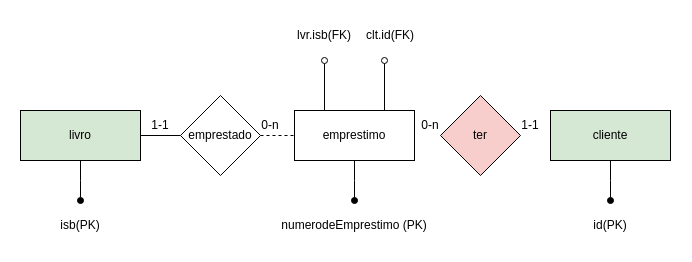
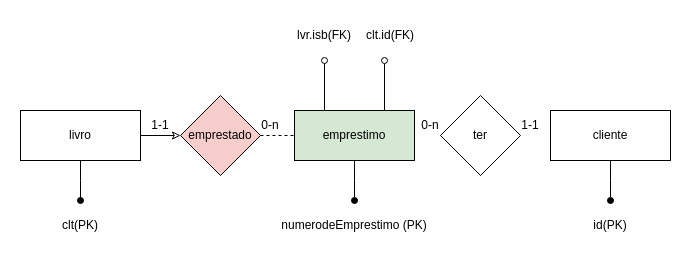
- <mxCell id="4" value="livro" style="rounded=0;whiteSpace=wrap;html=1;fillColor=#d5e8d4;" vertex="1" parent="1"><mxGeometry x="20" y="110" width="120" height="50" as="geometry" /></mxCell>
+ <mxCell id="4" value="livro" style="rounded=0;whiteSpace=wrap;html=1;" vertex="1" parent="1"><mxGeometry x="20" y="110" width="120" height="50" as="geometry" /></mxCell>
- <mxCell id="3" style="edgeStyle=orthogonalEdgeStyle;rounded=0;orthogonalLoop=1;jettySize=auto;html=1;exitX=1;exitY=0.5;exitDx=0;exitDy=0;entryX=0;entryY=0.5;entryDx=0;entryDy=0;endArrow=none;endFill=0;" edge="1" parent="1" source="4" target="15"><mxGeometry relative="1" as="geometry" /></mxCell>
+ <mxCell id="3" style="edgeStyle=orthogonalEdgeStyle;rounded=0;orthogonalLoop=1;jettySize=auto;html=1;exitX=1;exitY=0.5;exitDx=0;exitDy=0;entryX=0;entryY=0.5;entryDx=0;entryDy=0;endArrow=classic;endFill=0;" edge="1" parent="1" source="4" target="15"><mxGeometry relative="1" as="geometry" /></mxCell>
- <mxCell id="15" value="emprestado" style="rhombus;whiteSpace=wrap;html=1;" vertex="1" parent="1"><mxGeometry x="180" y="95" width="80" height="80" as="geometry" /></mxCell>
+ <mxCell id="15" value="emprestado" style="rhombus;whiteSpace=wrap;html=1;fillColor=#f8cecc;" vertex="1" parent="1"><mxGeometry x="180" y="95" width="80" height="80" as="geometry" /></mxCell>
- <mxCell id="12" value="emprestimo" style="rounded=0;whiteSpace=wrap;html=1;" vertex="1" parent="1"><mxGeometry x="294" y="110" width="120" height="50" as="geometry" /></mxCell>
+ <mxCell id="12" value="emprestimo" style="rounded=0;whiteSpace=wrap;html=1;fillColor=#d5e8d4;" vertex="1" parent="1"><mxGeometry x="294" y="110" width="120" height="50" as="geometry" /></mxCell>
- <mxCell id="16" value="ter" style="rhombus;whiteSpace=wrap;html=1;fillColor=#f8cecc;" vertex="1" parent="1"><mxGeometry x="440" y="95" width="80" height="80" as="geometry" /></mxCell>
+ <mxCell id="16" value="ter" style="rhombus;whiteSpace=wrap;html=1;" vertex="1" parent="1"><mxGeometry x="440" y="95" width="80" height="80" as="geometry" /></mxCell>
- <mxCell id="7" value="cliente" style="rounded=0;whiteSpace=wrap;html=1;fillColor=#d5e8d4;" vertex="1" parent="1"><mxGeometry x="550" y="110" width="120" height="50" as="geometry" /></mxCell>
+ <mxCell id="7" value="cliente" style="rounded=0;whiteSpace=wrap;html=1;" vertex="1" parent="1"><mxGeometry x="550" y="110" width="120" height="50" as="geometry" /></mxCell>
- <mxCell id="5" value="isb(PK)" style="text;html=1;strokeColor=none;fillColor=none;align=center;verticalAlign=middle;whiteSpace=wrap;rounded=0;" vertex="1" parent="1"><mxGeometry x="50" y="210" width="60" height="30" as="geometry" /></mxCell>
+ <mxCell id="5" value="clt(PK)" style="text;html=1;strokeColor=none;fillColor=none;align=center;verticalAlign=middle;whiteSpace=wrap;rounded=0;" vertex="1" parent="1"><mxGeometry x="50" y="210" width="60" height="30" as="geometry" /></mxCell>
